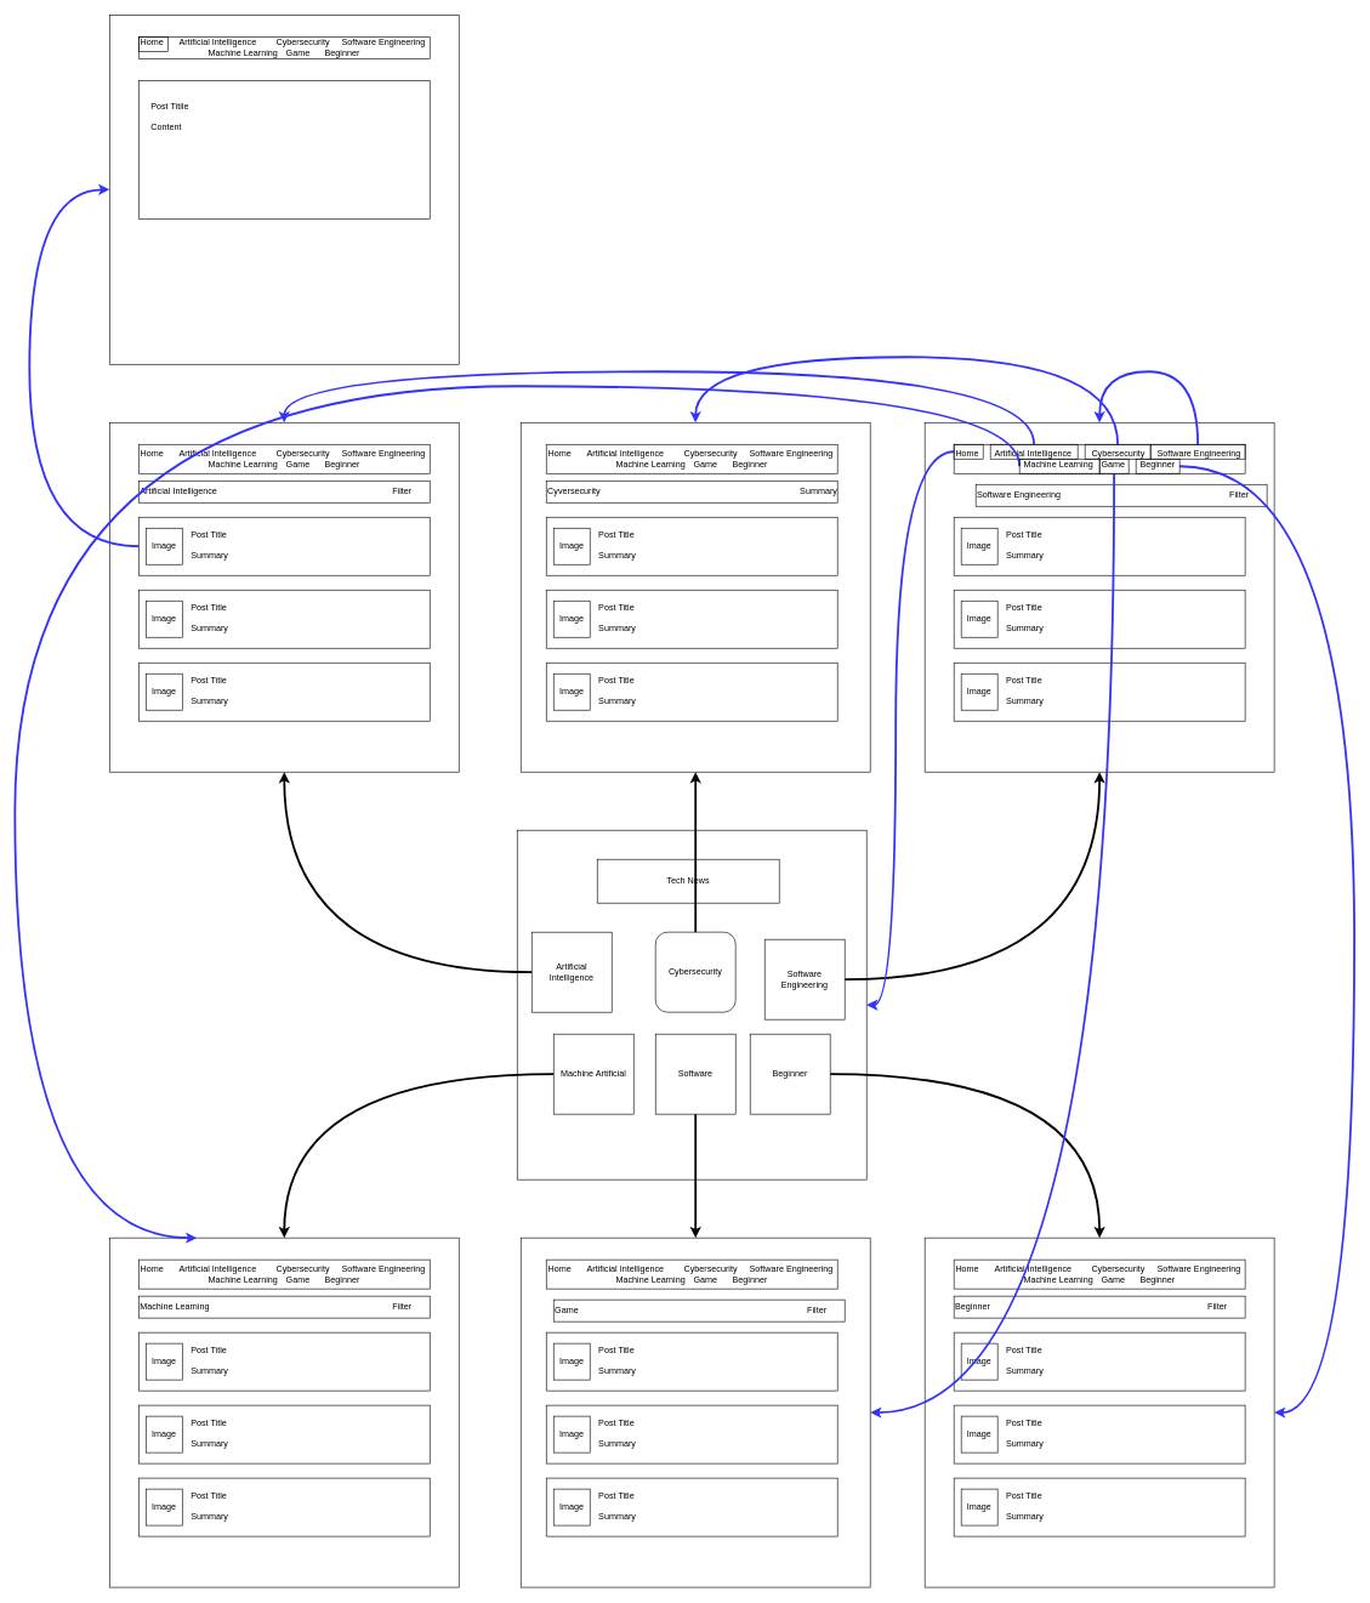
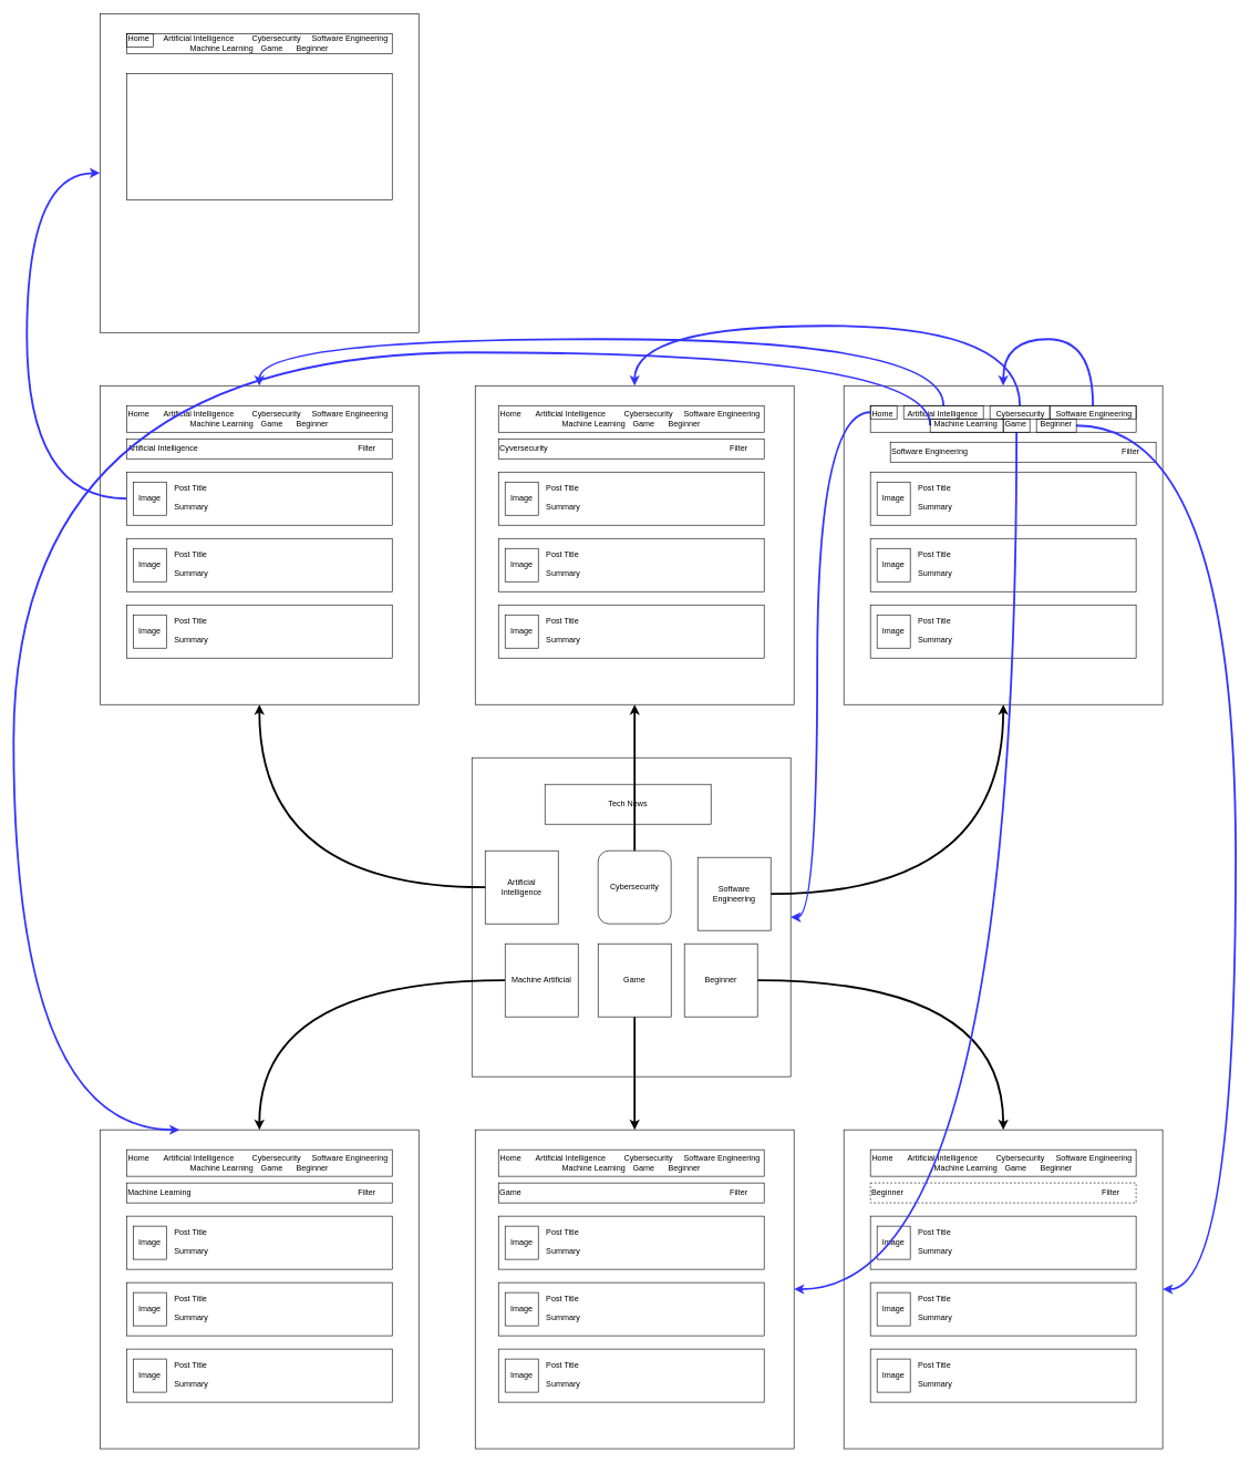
- <mxCell id="92" value="Post Titile&lt;br&gt;&lt;br&gt;Content" style="text;html=1;strokeColor=none;fillColor=none;align=left;verticalAlign=middle;whiteSpace=wrap;rounded=0;" vertex="1" parent="1"><mxGeometry x="205" y="130" width="365" height="60" as="geometry" /></mxCell>
- <mxCell id="65" value="Cyversecurity&lt;span style=&quot;white-space: pre;&quot;&gt;&#09;&lt;/span&gt;&lt;span style=&quot;white-space: pre;&quot;&gt;&#09;&lt;/span&gt;&lt;span style=&quot;white-space: pre;&quot;&gt;&#09;&lt;/span&gt;&lt;span style=&quot;white-space: pre;&quot;&gt;&#09;&lt;/span&gt;&lt;span style=&quot;white-space: pre;&quot;&gt;&#09;&lt;/span&gt;&lt;span style=&quot;white-space: pre;&quot;&gt;&#09;&lt;/span&gt;&lt;span style=&quot;white-space: pre;&quot;&gt;&#09;&lt;/span&gt;&lt;span style=&quot;white-space: pre;&quot;&gt;&#09;&lt;/span&gt;&lt;span style=&quot;white-space: pre;&quot;&gt;&#09;&lt;/span&gt;&lt;span style=&quot;white-space: pre;&quot;&gt;&#09;&lt;/span&gt;&lt;span style=&quot;white-space: pre;&quot;&gt;&#09;&lt;/span&gt;Summary" style="rounded=0;whiteSpace=wrap;html=1;align=left;" vertex="1" parent="1"><mxGeometry x="750" y="660" width="400" height="30" as="geometry" /></mxCell>
+ <mxCell id="65" value="Cyversecurity&lt;span style=&quot;white-space: pre;&quot;&gt;&#09;&lt;/span&gt;&lt;span style=&quot;white-space: pre;&quot;&gt;&#09;&lt;/span&gt;&lt;span style=&quot;white-space: pre;&quot;&gt;&#09;&lt;/span&gt;&lt;span style=&quot;white-space: pre;&quot;&gt;&#09;&lt;/span&gt;&lt;span style=&quot;white-space: pre;&quot;&gt;&#09;&lt;/span&gt;&lt;span style=&quot;white-space: pre;&quot;&gt;&#09;&lt;/span&gt;&lt;span style=&quot;white-space: pre;&quot;&gt;&#09;&lt;/span&gt;&lt;span style=&quot;white-space: pre;&quot;&gt;&#09;&lt;/span&gt;&lt;span style=&quot;white-space: pre;&quot;&gt;&#09;&lt;/span&gt;&lt;span style=&quot;white-space: pre;&quot;&gt;&#09;&lt;/span&gt;&lt;span style=&quot;white-space: pre;&quot;&gt;&#09;&lt;/span&gt;Filter" style="rounded=0;whiteSpace=wrap;html=1;align=left;" vertex="1" parent="1"><mxGeometry x="750" y="660" width="400" height="30" as="geometry" /></mxCell>
- <mxCell id="11" value="Software" style="whiteSpace=wrap;html=1;aspect=fixed;" vertex="1" parent="1"><mxGeometry x="900" y="1420" width="110" height="110" as="geometry" /></mxCell>
+ <mxCell id="11" value="Game" style="whiteSpace=wrap;html=1;aspect=fixed;" vertex="1" parent="1"><mxGeometry x="900" y="1420" width="110" height="110" as="geometry" /></mxCell>
- <mxCell id="28" value="Beginner&lt;span style=&quot;white-space: pre;&quot;&gt;&#09;&lt;/span&gt;&lt;span style=&quot;white-space: pre;&quot;&gt;&#09;&lt;/span&gt;&lt;span style=&quot;white-space: pre;&quot;&gt;&#09;&lt;/span&gt;&lt;span style=&quot;white-space: pre;&quot;&gt;&#09;&lt;/span&gt;&lt;span style=&quot;white-space: pre;&quot;&gt;&#09;&lt;/span&gt;&lt;span style=&quot;white-space: pre;&quot;&gt;&#09;&lt;/span&gt;&lt;span style=&quot;white-space: pre;&quot;&gt;&#09;&lt;/span&gt;&lt;span style=&quot;white-space: pre;&quot;&gt;&#09;&lt;/span&gt;&lt;span style=&quot;white-space: pre;&quot;&gt;&#09;&lt;/span&gt;&lt;span style=&quot;white-space: pre;&quot;&gt;&#09;&lt;/span&gt;&lt;span style=&quot;white-space: pre;&quot;&gt;&#09;&lt;/span&gt;&lt;span style=&quot;white-space: pre;&quot;&gt;&#09;&lt;/span&gt;Filter" style="rounded=0;whiteSpace=wrap;html=1;align=left;" vertex="1" parent="1"><mxGeometry x="1310" y="1780" width="400" height="30" as="geometry" /></mxCell>
+ <mxCell id="28" value="Beginner&lt;span style=&quot;white-space: pre;&quot;&gt;&#09;&lt;/span&gt;&lt;span style=&quot;white-space: pre;&quot;&gt;&#09;&lt;/span&gt;&lt;span style=&quot;white-space: pre;&quot;&gt;&#09;&lt;/span&gt;&lt;span style=&quot;white-space: pre;&quot;&gt;&#09;&lt;/span&gt;&lt;span style=&quot;white-space: pre;&quot;&gt;&#09;&lt;/span&gt;&lt;span style=&quot;white-space: pre;&quot;&gt;&#09;&lt;/span&gt;&lt;span style=&quot;white-space: pre;&quot;&gt;&#09;&lt;/span&gt;&lt;span style=&quot;white-space: pre;&quot;&gt;&#09;&lt;/span&gt;&lt;span style=&quot;white-space: pre;&quot;&gt;&#09;&lt;/span&gt;&lt;span style=&quot;white-space: pre;&quot;&gt;&#09;&lt;/span&gt;&lt;span style=&quot;white-space: pre;&quot;&gt;&#09;&lt;/span&gt;&lt;span style=&quot;white-space: pre;&quot;&gt;&#09;&lt;/span&gt;Filter" style="rounded=0;whiteSpace=wrap;html=1;align=left;dashed=1;" vertex="1" parent="1"><mxGeometry x="1310" y="1780" width="400" height="30" as="geometry" /></mxCell>
- <mxCell id="16" value="Game&lt;span style=&quot;white-space: pre;&quot;&gt;&#09;&lt;/span&gt;&lt;span style=&quot;white-space: pre;&quot;&gt;&#09;&lt;/span&gt;&lt;span style=&quot;white-space: pre;&quot;&gt;&#09;&lt;/span&gt;&lt;span style=&quot;white-space: pre;&quot;&gt;&#09;&lt;/span&gt;&lt;span style=&quot;white-space: pre;&quot;&gt;&#09;&lt;/span&gt;&lt;span style=&quot;white-space: pre;&quot;&gt;&#09;&lt;/span&gt;&lt;span style=&quot;white-space: pre;&quot;&gt;&#09;&lt;/span&gt;&lt;span style=&quot;white-space: pre;&quot;&gt;&#09;&lt;/span&gt;&lt;span style=&quot;white-space: pre;&quot;&gt;&#09;&lt;span style=&quot;white-space: pre;&quot;&gt;&#09;&lt;/span&gt;&lt;span style=&quot;white-space: pre;&quot;&gt;&#09;&lt;/span&gt;&lt;span style=&quot;white-space: pre;&quot;&gt;&#09;&lt;/span&gt;&lt;/span&gt;Filter" style="rounded=0;whiteSpace=wrap;html=1;align=left;" vertex="1" parent="1"><mxGeometry x="760" y="1785" width="400" height="30" as="geometry" /></mxCell>
+ <mxCell id="16" value="Game&lt;span style=&quot;white-space: pre;&quot;&gt;&#09;&lt;/span&gt;&lt;span style=&quot;white-space: pre;&quot;&gt;&#09;&lt;/span&gt;&lt;span style=&quot;white-space: pre;&quot;&gt;&#09;&lt;/span&gt;&lt;span style=&quot;white-space: pre;&quot;&gt;&#09;&lt;/span&gt;&lt;span style=&quot;white-space: pre;&quot;&gt;&#09;&lt;/span&gt;&lt;span style=&quot;white-space: pre;&quot;&gt;&#09;&lt;/span&gt;&lt;span style=&quot;white-space: pre;&quot;&gt;&#09;&lt;/span&gt;&lt;span style=&quot;white-space: pre;&quot;&gt;&#09;&lt;/span&gt;&lt;span style=&quot;white-space: pre;&quot;&gt;&#09;&lt;span style=&quot;white-space: pre;&quot;&gt;&#09;&lt;/span&gt;&lt;span style=&quot;white-space: pre;&quot;&gt;&#09;&lt;/span&gt;&lt;span style=&quot;white-space: pre;&quot;&gt;&#09;&lt;/span&gt;&lt;/span&gt;Filter" style="rounded=0;whiteSpace=wrap;html=1;align=left;" vertex="1" parent="1"><mxGeometry x="750" y="1780" width="400" height="30" as="geometry" /></mxCell>
